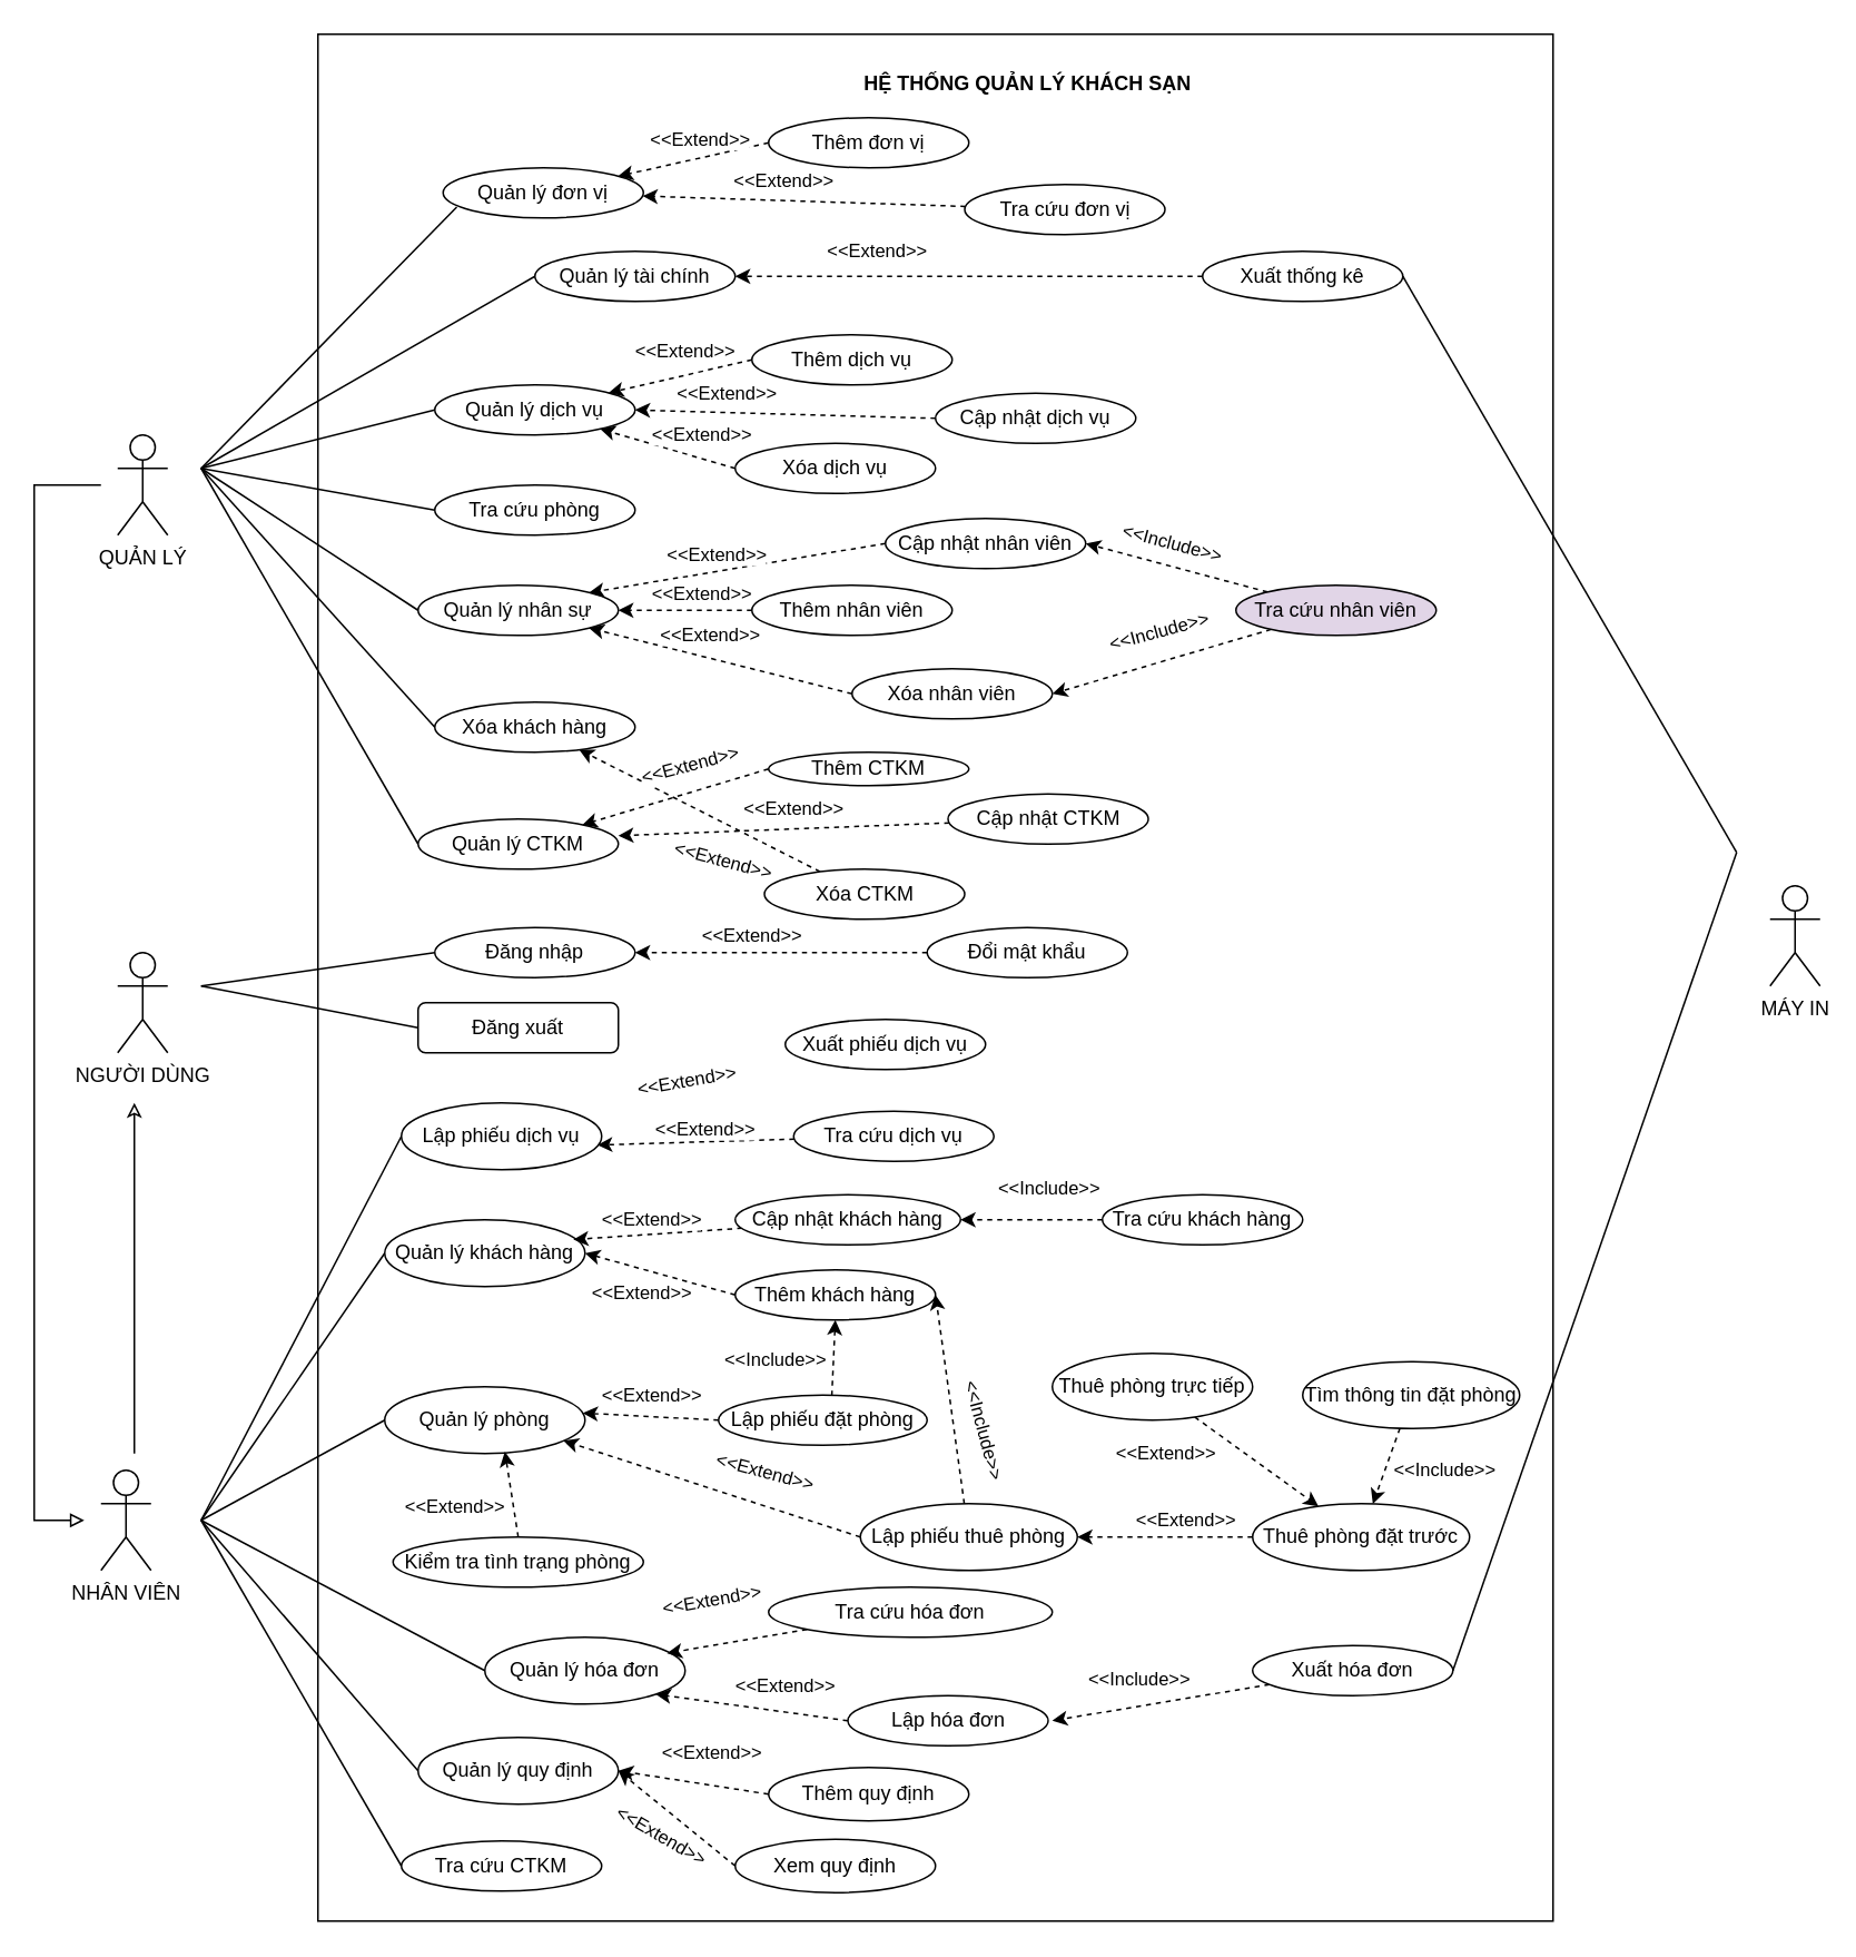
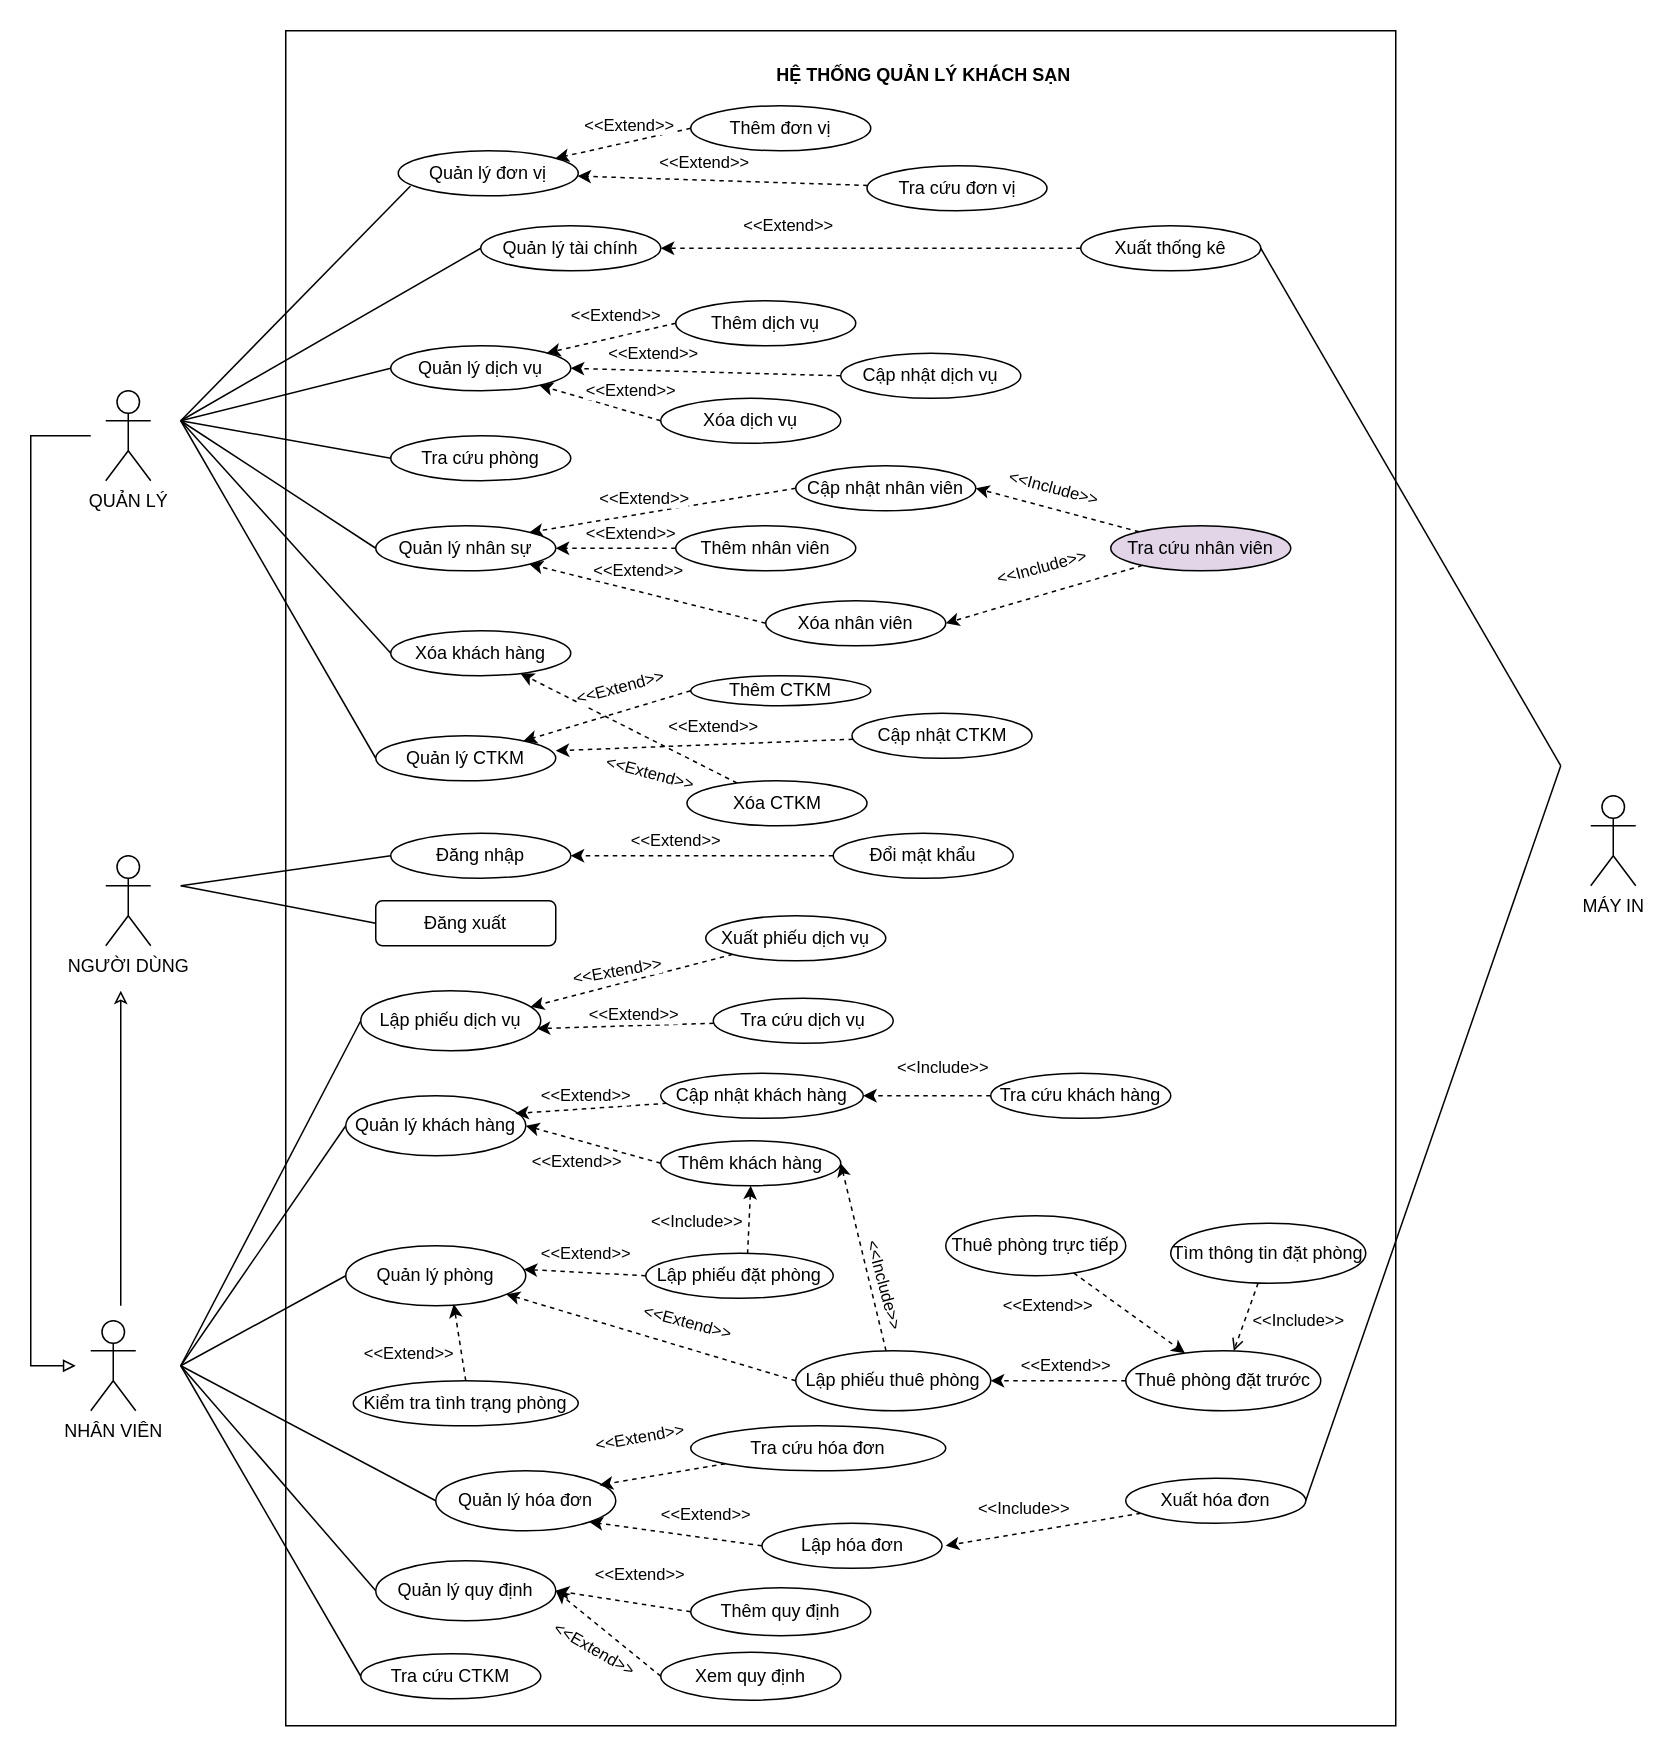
+ <mxCell id="39" style="edgeStyle=none;rounded=0;orthogonalLoop=1;jettySize=auto;html=1;entryX=0.944;entryY=0.268;entryDx=0;entryDy=0;startArrow=none;startFill=0;endArrow=classic;endFill=1;dashed=1;entryPerimeter=0;" edge="1" parent="1" source="40" target="60"><mxGeometry relative="1" as="geometry" /></mxCell>
- <mxCell id="41" style="edgeStyle=none;rounded=0;orthogonalLoop=1;jettySize=auto;html=1;dashed=1;startArrow=none;startFill=0;endArrow=classic;endFill=1;" edge="1" parent="1" source="42" target="44"><mxGeometry relative="1" as="geometry" /></mxCell>
+ <mxCell id="41" style="edgeStyle=none;rounded=0;orthogonalLoop=1;jettySize=auto;html=1;dashed=1;startArrow=none;startFill=0;endArrow=open;endFill=1;" edge="1" parent="1" source="42" target="44"><mxGeometry relative="1" as="geometry" /></mxCell>
- <mxCell id="53" value="Lập phiếu thuê phòng" style="ellipse;whiteSpace=wrap;html=1;" vertex="1" parent="1"><mxGeometry x="515" y="900" width="130" height="40" as="geometry" /></mxCell>
+ <mxCell id="53" value="Lập phiếu thuê phòng" style="ellipse;whiteSpace=wrap;html=1;" vertex="1" parent="1"><mxGeometry x="530" y="900" width="130" height="40" as="geometry" /></mxCell>
